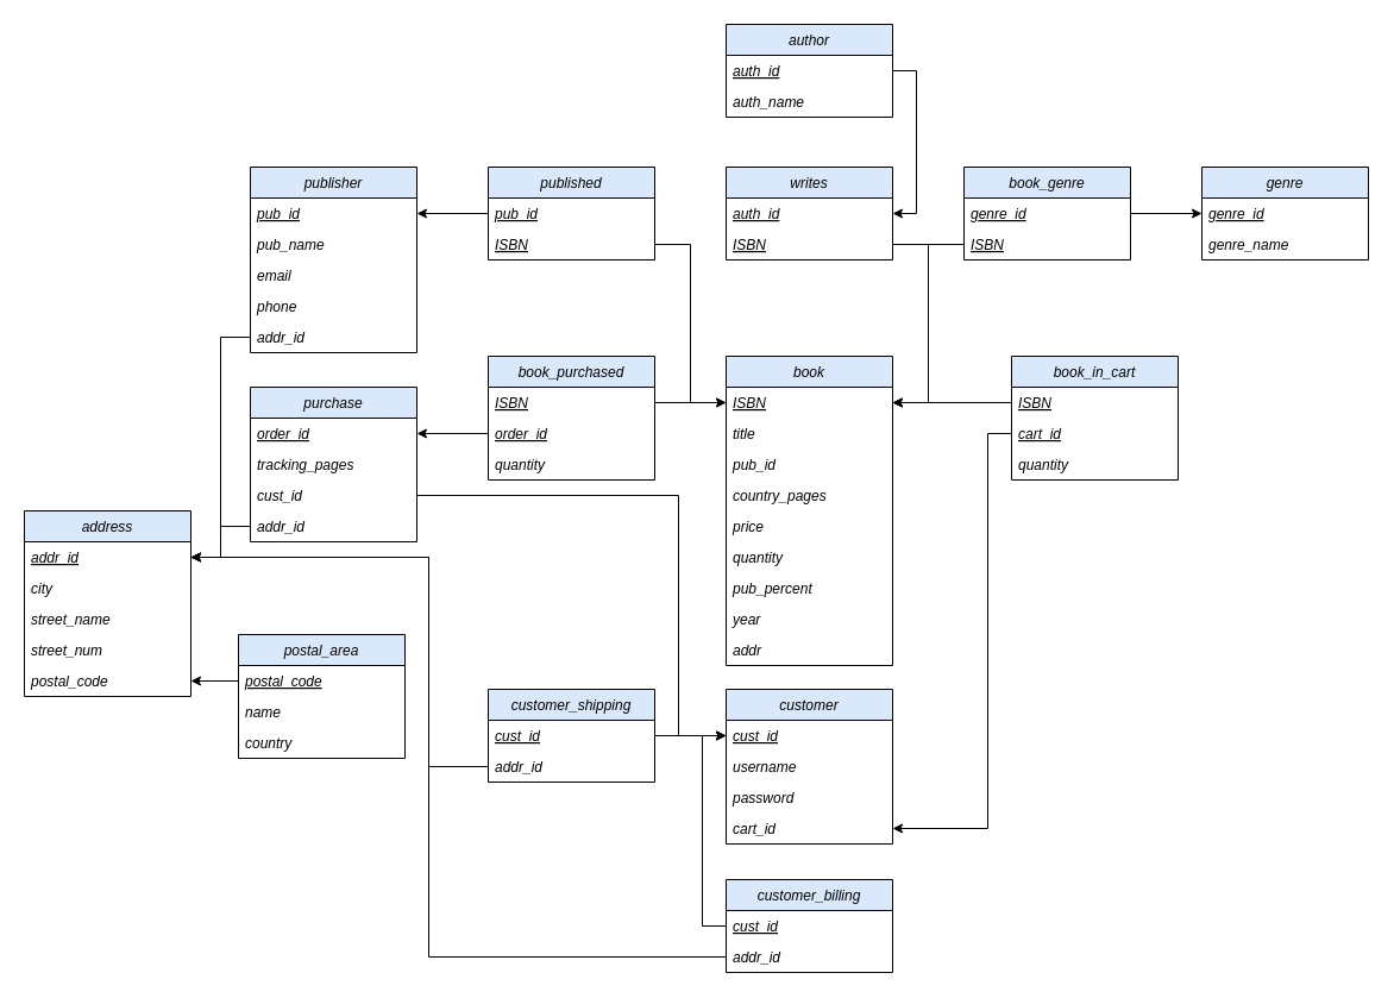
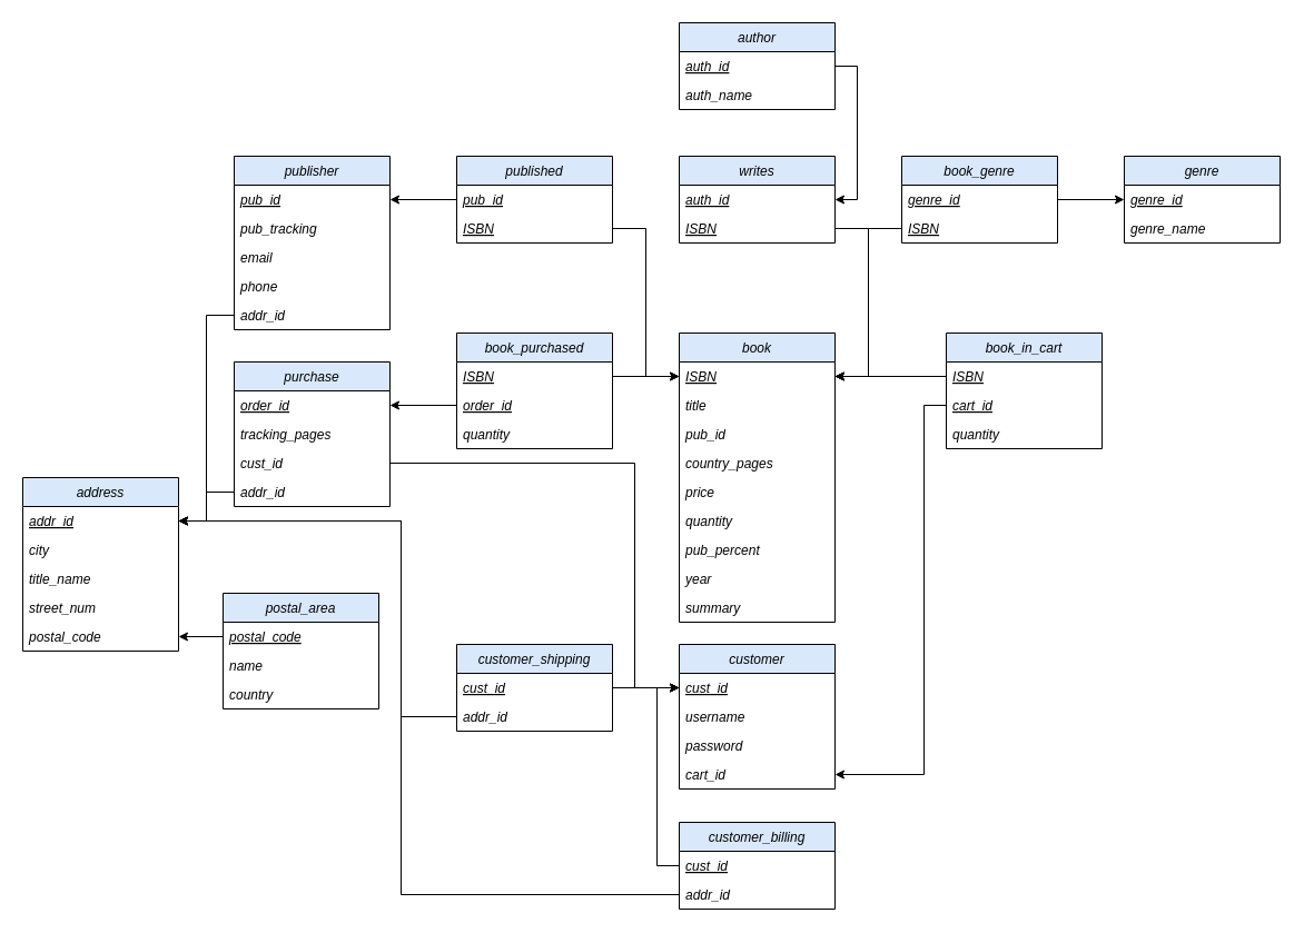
- <mxCell id="52" value="pub_name" style="text;strokeColor=none;fillColor=none;align=left;verticalAlign=top;spacingLeft=4;spacingRight=4;overflow=hidden;rotatable=0;points=[[0,0.5],[1,0.5]];portConstraint=eastwest;fontStyle=2" vertex="1" parent="50"><mxGeometry y="52" width="140" height="26" as="geometry" /></mxCell>
+ <mxCell id="52" value="pub_tracking" style="text;strokeColor=none;fillColor=none;align=left;verticalAlign=top;spacingLeft=4;spacingRight=4;overflow=hidden;rotatable=0;points=[[0,0.5],[1,0.5]];portConstraint=eastwest;fontStyle=2" vertex="1" parent="50"><mxGeometry y="52" width="140" height="26" as="geometry" /></mxCell>
- <mxCell id="70" value="street_name" style="text;strokeColor=none;fillColor=none;align=left;verticalAlign=top;spacingLeft=4;spacingRight=4;overflow=hidden;rotatable=0;points=[[0,0.5],[1,0.5]];portConstraint=eastwest;fontStyle=2" vertex="1" parent="67"><mxGeometry y="78" width="140" height="26" as="geometry" /></mxCell>
+ <mxCell id="70" value="title_name" style="text;strokeColor=none;fillColor=none;align=left;verticalAlign=top;spacingLeft=4;spacingRight=4;overflow=hidden;rotatable=0;points=[[0,0.5],[1,0.5]];portConstraint=eastwest;fontStyle=2" vertex="1" parent="67"><mxGeometry y="78" width="140" height="26" as="geometry" /></mxCell>
- <mxCell id="40" value="addr" style="text;strokeColor=none;fillColor=none;align=left;verticalAlign=top;spacingLeft=4;spacingRight=4;overflow=hidden;rotatable=0;points=[[0,0.5],[1,0.5]];portConstraint=eastwest;fontStyle=2" vertex="1" parent="31"><mxGeometry y="234" width="140" height="26" as="geometry" /></mxCell>
+ <mxCell id="40" value="summary" style="text;strokeColor=none;fillColor=none;align=left;verticalAlign=top;spacingLeft=4;spacingRight=4;overflow=hidden;rotatable=0;points=[[0,0.5],[1,0.5]];portConstraint=eastwest;fontStyle=2" vertex="1" parent="31"><mxGeometry y="234" width="140" height="26" as="geometry" /></mxCell>
